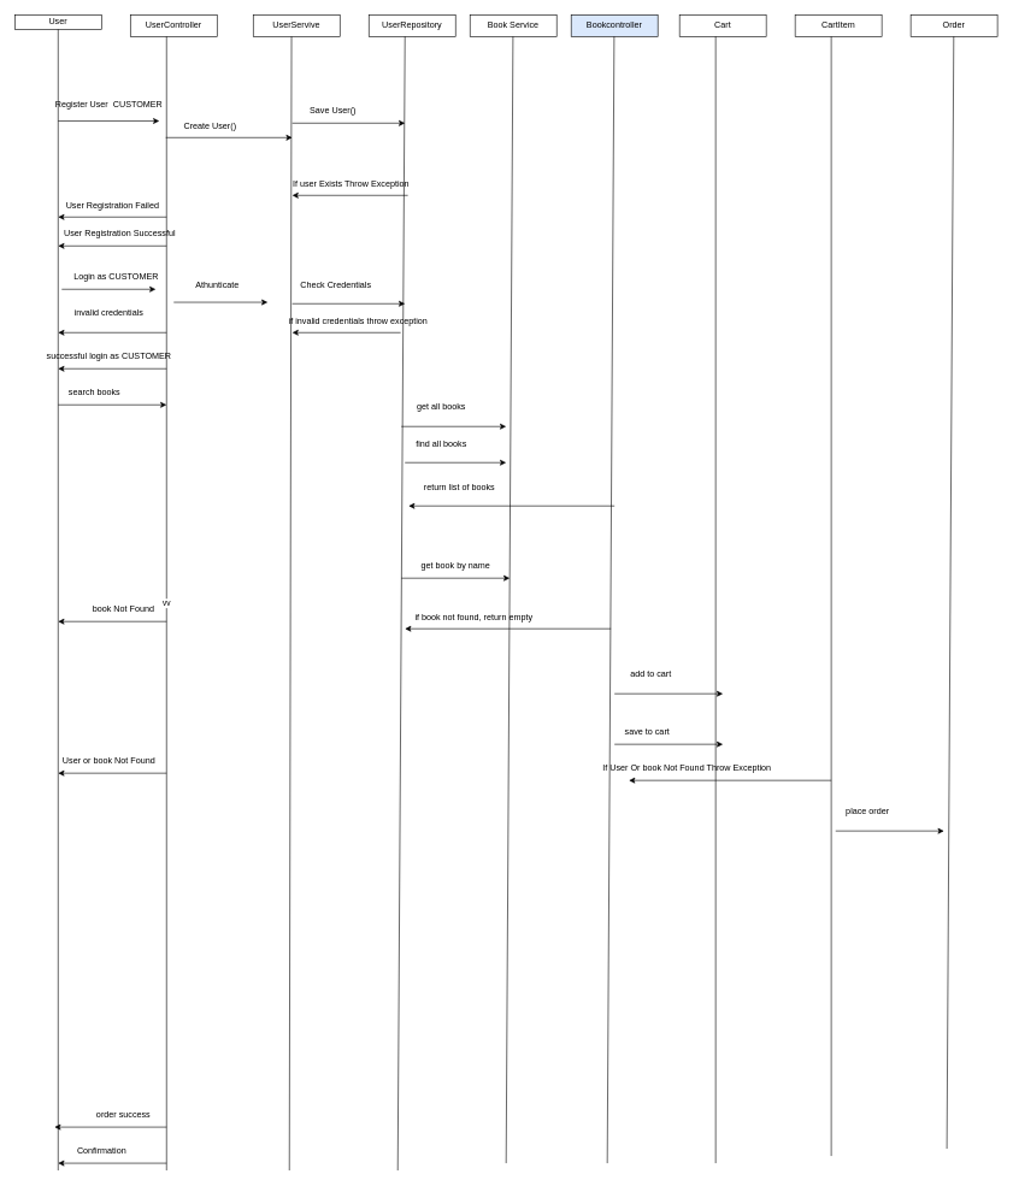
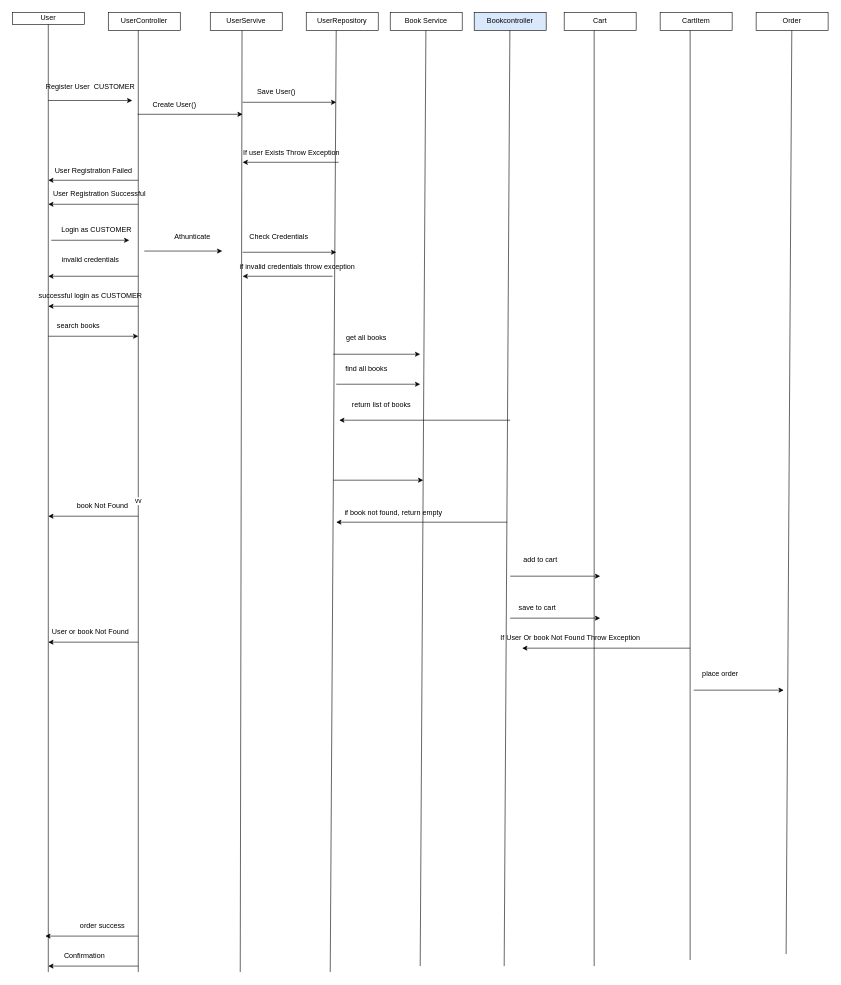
- <mxCell id="33" value="Athunticate" style="text;html=1;align=center;verticalAlign=middle;resizable=0;points=[];autosize=1;strokeColor=none;fillColor=none;" parent="1" vertex="1"><mxGeometry x="260" y="380" width="80" height="30" as="geometry" /></mxCell>
+ <mxCell id="33" value="Athunticate" style="text;html=1;align=center;verticalAlign=middle;resizable=0;points=[];autosize=1;strokeColor=none;fillColor=none;" parent="1" vertex="1"><mxGeometry x="280" y="380" width="80" height="30" as="geometry" /></mxCell>
- <mxCell id="71" value="get book by name" style="text;html=1;align=center;verticalAlign=middle;resizable=0;points=[];autosize=1;strokeColor=none;fillColor=none;" parent="1" vertex="1"><mxGeometry x="570" y="768" width="120" height="30" as="geometry" /></mxCell>
